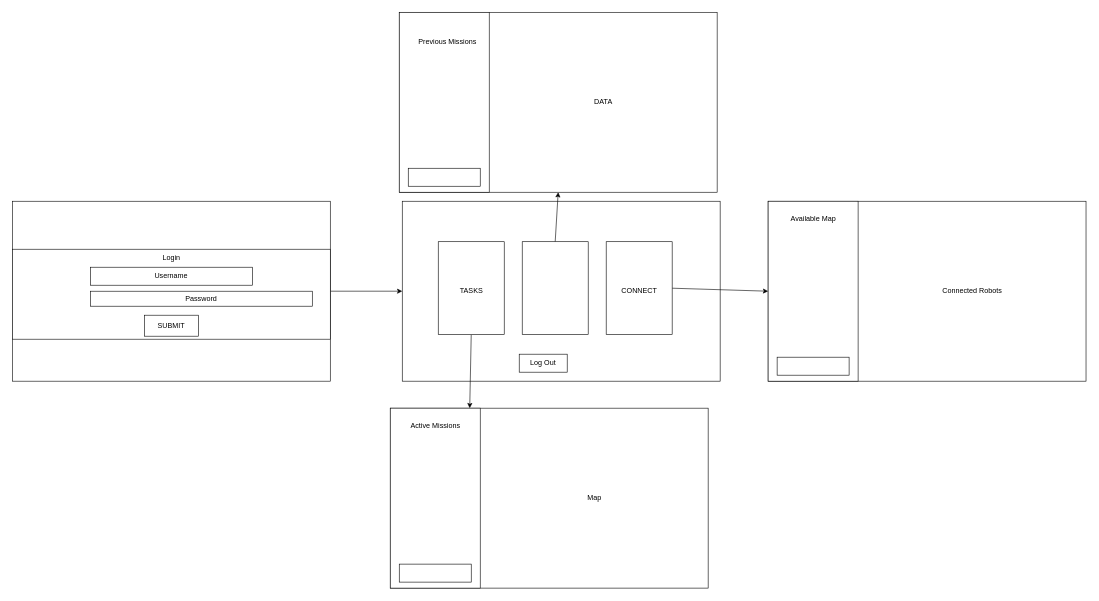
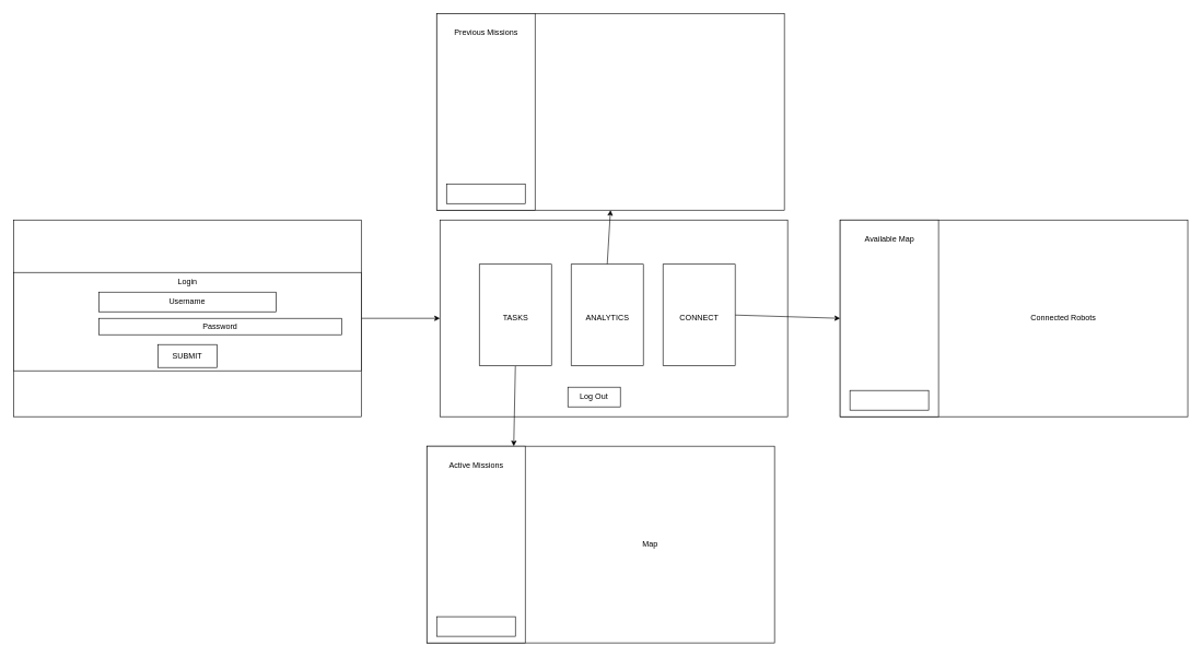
- <mxCell id="27" value="Previous Missions" style="text;html=1;align=center;verticalAlign=middle;resizable=0;points=[];autosize=1;strokeColor=none;fillColor=none;" vertex="1" parent="1"><mxGeometry x="690" y="60" width="110" height="20" as="geometry" /></mxCell>
+ <mxCell id="27" value="Previous Missions" style="text;html=1;align=center;verticalAlign=middle;resizable=0;points=[];autosize=1;strokeColor=none;fillColor=none;" vertex="1" parent="1"><mxGeometry x="685" y="40" width="110" height="20" as="geometry" /></mxCell>
- <mxCell id="28" value="DATA" style="text;html=1;align=center;verticalAlign=middle;resizable=0;points=[];autosize=1;strokeColor=none;fillColor=none;" vertex="1" parent="1"><mxGeometry x="980" y="160" width="50" height="20" as="geometry" /></mxCell>
+ <mxCell id="24" value="ANALYTICS" style="text;html=1;align=center;verticalAlign=middle;resizable=0;points=[];autosize=1;strokeColor=none;fillColor=none;" vertex="1" parent="1"><mxGeometry x="885" y="475" width="80" height="20" as="geometry" /></mxCell>
